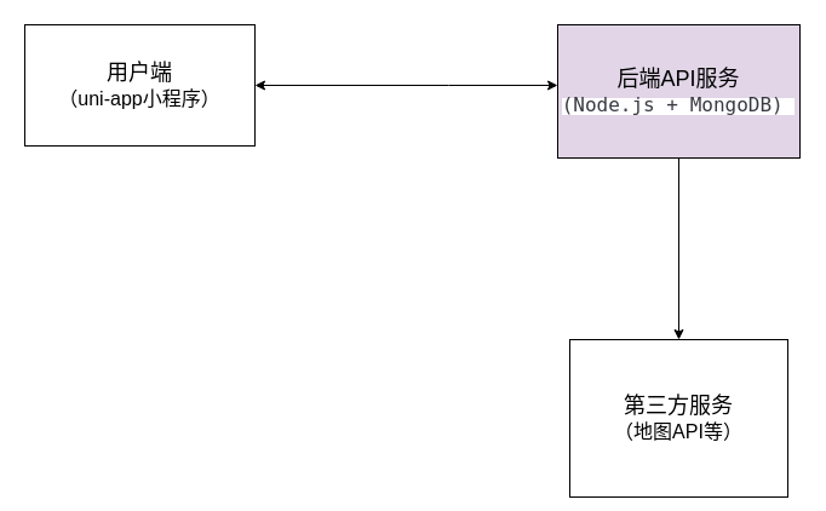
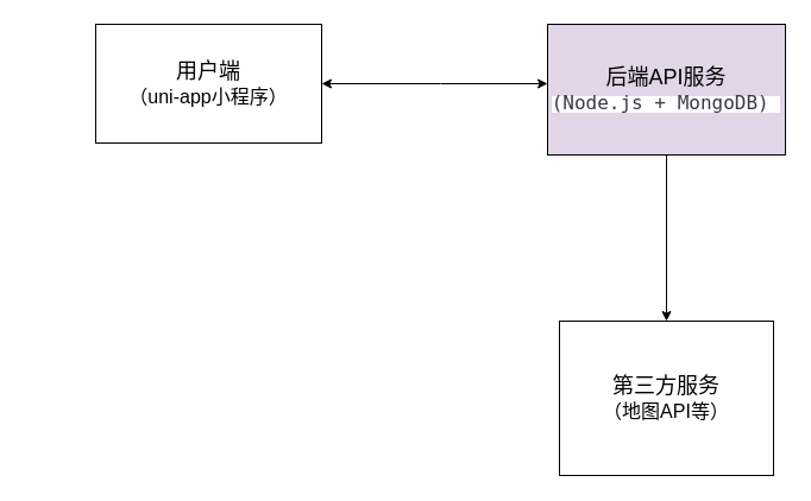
- <mxCell id="2" value="&lt;font style=&quot;font-size: 18px;&quot;&gt;用户端&lt;/font&gt;&lt;div&gt;&lt;font size=&quot;3&quot;&gt;（uni-app小程序）&lt;/font&gt;&lt;/div&gt;" style="rounded=0;whiteSpace=wrap;html=1;" vertex="1" parent="1"><mxGeometry x="20" y="20" width="190" height="100" as="geometry" /></mxCell>
+ <mxCell id="2" value="&lt;font style=&quot;font-size: 18px;&quot;&gt;用户端&lt;/font&gt;&lt;div&gt;&lt;font size=&quot;3&quot;&gt;（uni-app小程序）&lt;/font&gt;&lt;/div&gt;" style="rounded=0;whiteSpace=wrap;html=1;" vertex="1" parent="1"><mxGeometry x="80" y="20" width="190" height="100" as="geometry" /></mxCell>
- <mxCell id="6" value="&lt;font style=&quot;font-size: 18px;&quot;&gt;第三方服务&lt;/font&gt;&lt;div&gt;&lt;font size=&quot;3&quot;&gt;（地图API等）&lt;/font&gt;&lt;/div&gt;" style="rounded=0;whiteSpace=wrap;html=1;" vertex="1" parent="1"><mxGeometry x="470" y="280" width="180" height="130" as="geometry" /></mxCell>
+ <mxCell id="6" value="&lt;font style=&quot;font-size: 18px;&quot;&gt;第三方服务&lt;/font&gt;&lt;div&gt;&lt;font size=&quot;3&quot;&gt;（地图API等）&lt;/font&gt;&lt;/div&gt;" style="rounded=0;whiteSpace=wrap;html=1;" vertex="1" parent="1"><mxGeometry x="470" y="270" width="180" height="130" as="geometry" /></mxCell>
